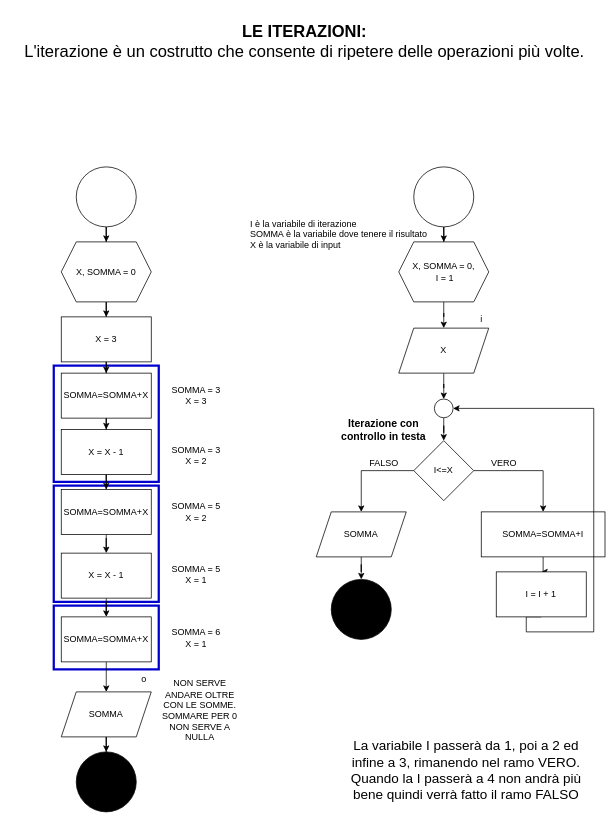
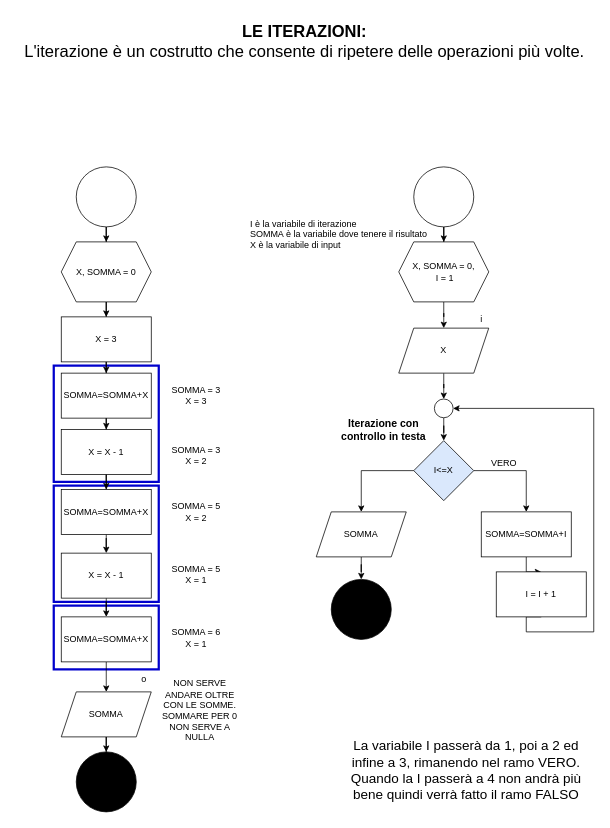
- <mxCell id="51" value="FALSO" style="text;html=1;align=center;verticalAlign=middle;resizable=0;points=[];autosize=1;strokeColor=none;fillColor=none;" vertex="1" parent="1"><mxGeometry x="481" y="602" width="60" height="30" as="geometry" /></mxCell>
- <mxCell id="41" value="I&amp;lt;=X" style="rhombus;whiteSpace=wrap;html=1;" vertex="1" parent="1"><mxGeometry x="551" y="587" width="80" height="80" as="geometry" /></mxCell>
+ <mxCell id="41" value="I&amp;lt;=X" style="rhombus;whiteSpace=wrap;html=1;fillColor=#dae8fc;" vertex="1" parent="1"><mxGeometry x="551" y="587" width="80" height="80" as="geometry" /></mxCell>
- <mxCell id="43" value="SOMMA=SOMMA+I" style="rounded=0;whiteSpace=wrap;html=1;" vertex="1" parent="1"><mxGeometry x="641" y="682" width="165" height="60" as="geometry" /></mxCell>
+ <mxCell id="43" value="SOMMA=SOMMA+I" style="rounded=0;whiteSpace=wrap;html=1;" vertex="1" parent="1"><mxGeometry x="641" y="682" width="120" height="60" as="geometry" /></mxCell>
